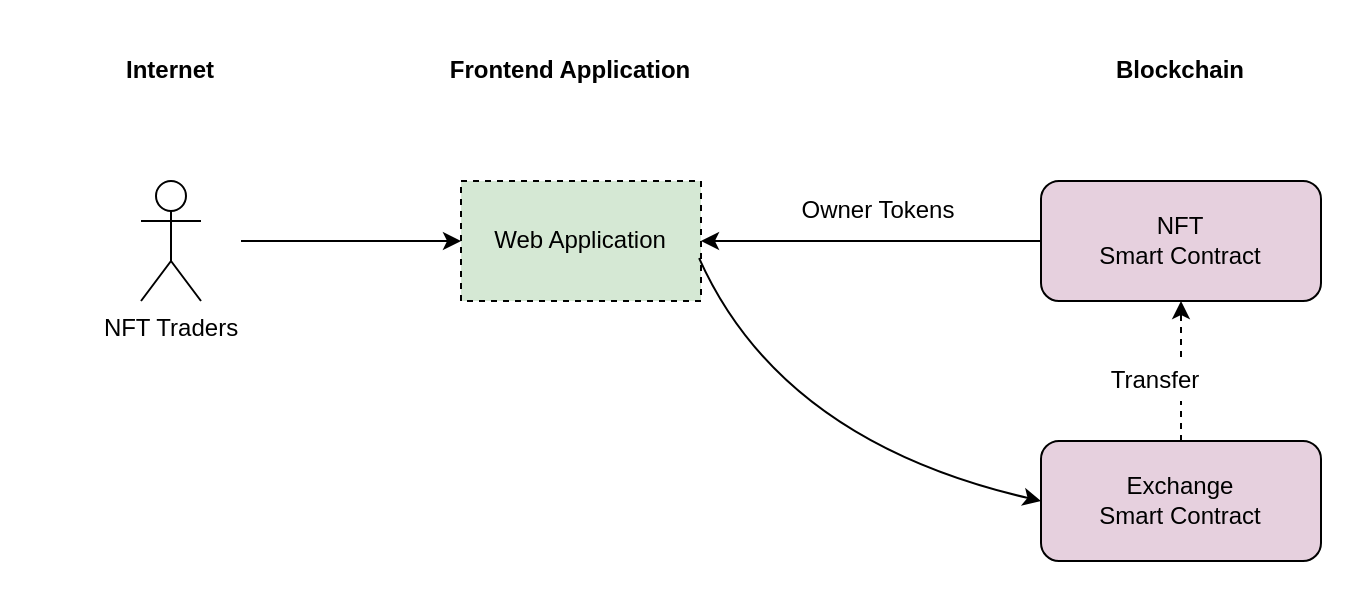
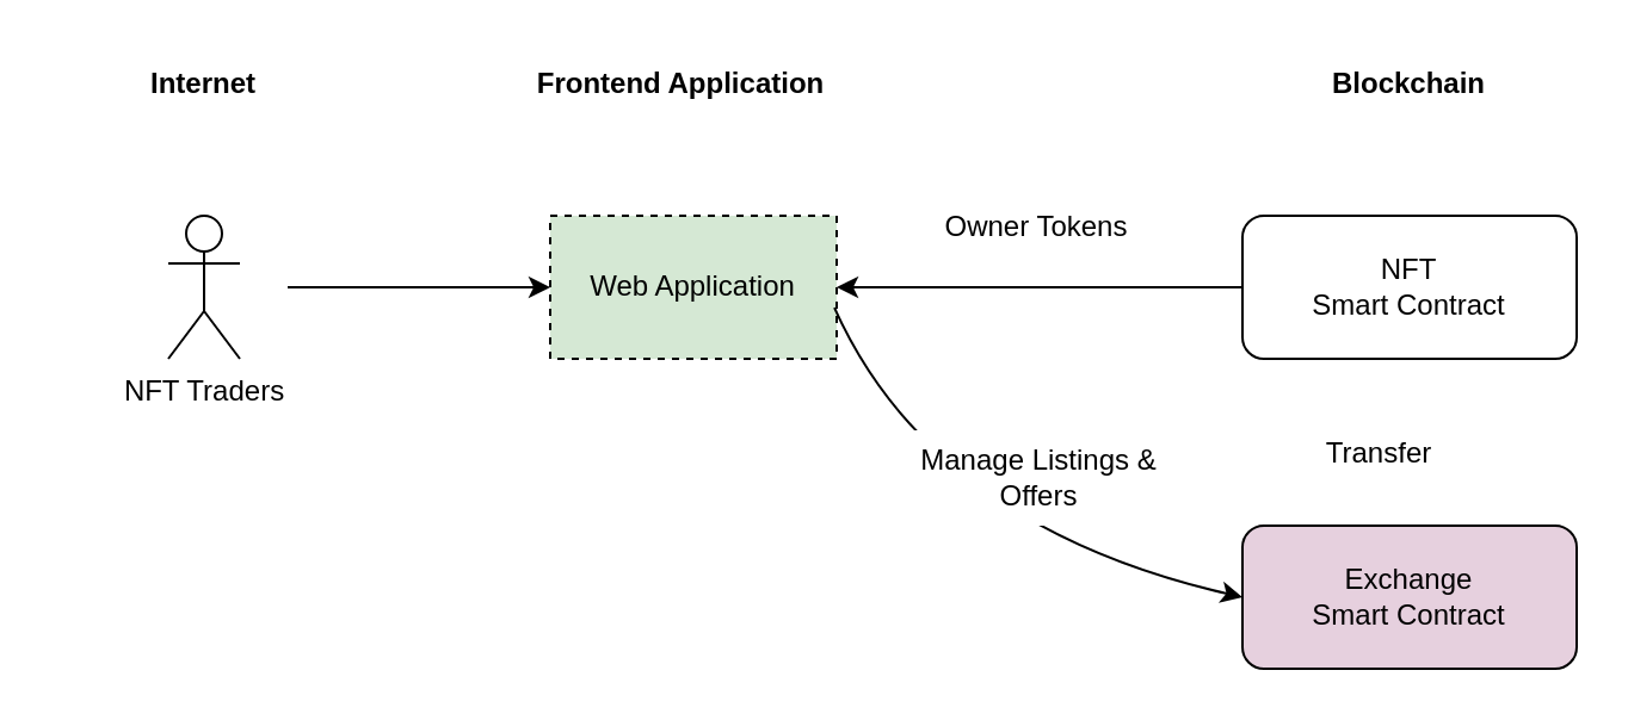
- <mxCell id="5" value="Owner Tokens" style="text;html=1;strokeColor=none;fillColor=none;align=center;verticalAlign=middle;whiteSpace=wrap;rounded=0;" vertex="1" parent="1"><mxGeometry x="384" y="90" width="110" height="30" as="geometry" /></mxCell>
+ <mxCell id="5" value="Owner Tokens" style="text;html=1;strokeColor=none;fillColor=none;align=center;verticalAlign=middle;whiteSpace=wrap;rounded=0;" vertex="1" parent="1"><mxGeometry x="379" y="80" width="110" height="30" as="geometry" /></mxCell>
- <mxCell id="3" value="NFT &lt;br&gt;Smart Contract" style="rounded=1;whiteSpace=wrap;html=1;fillColor=#E6D0DE;" vertex="1" parent="1"><mxGeometry x="520" y="90" width="140" height="60" as="geometry" /></mxCell>
+ <mxCell id="3" value="NFT &lt;br&gt;Smart Contract" style="rounded=1;whiteSpace=wrap;html=1;fillColor=#ffffff;" vertex="1" parent="1"><mxGeometry x="520" y="90" width="140" height="60" as="geometry" /></mxCell>
- <mxCell id="11" value="" style="endArrow=classic;html=1;rounded=0;entryX=0.5;entryY=1;entryDx=0;entryDy=0;exitX=0.5;exitY=0;exitDx=0;exitDy=0;dashed=1;" edge="1" parent="1" source="4" target="3"><mxGeometry width="50" height="50" relative="1" as="geometry"><mxPoint x="360" y="320" as="sourcePoint" /><mxPoint x="410" y="270" as="targetPoint" /></mxGeometry></mxCell>
+ <mxCell id="8" value="Manage Listings &amp;amp; Offers" style="text;html=1;align=center;verticalAlign=middle;whiteSpace=wrap;rounded=0;fillColor=default;" vertex="1" parent="1"><mxGeometry x="380" y="180" width="110" height="40" as="geometry" /></mxCell>
